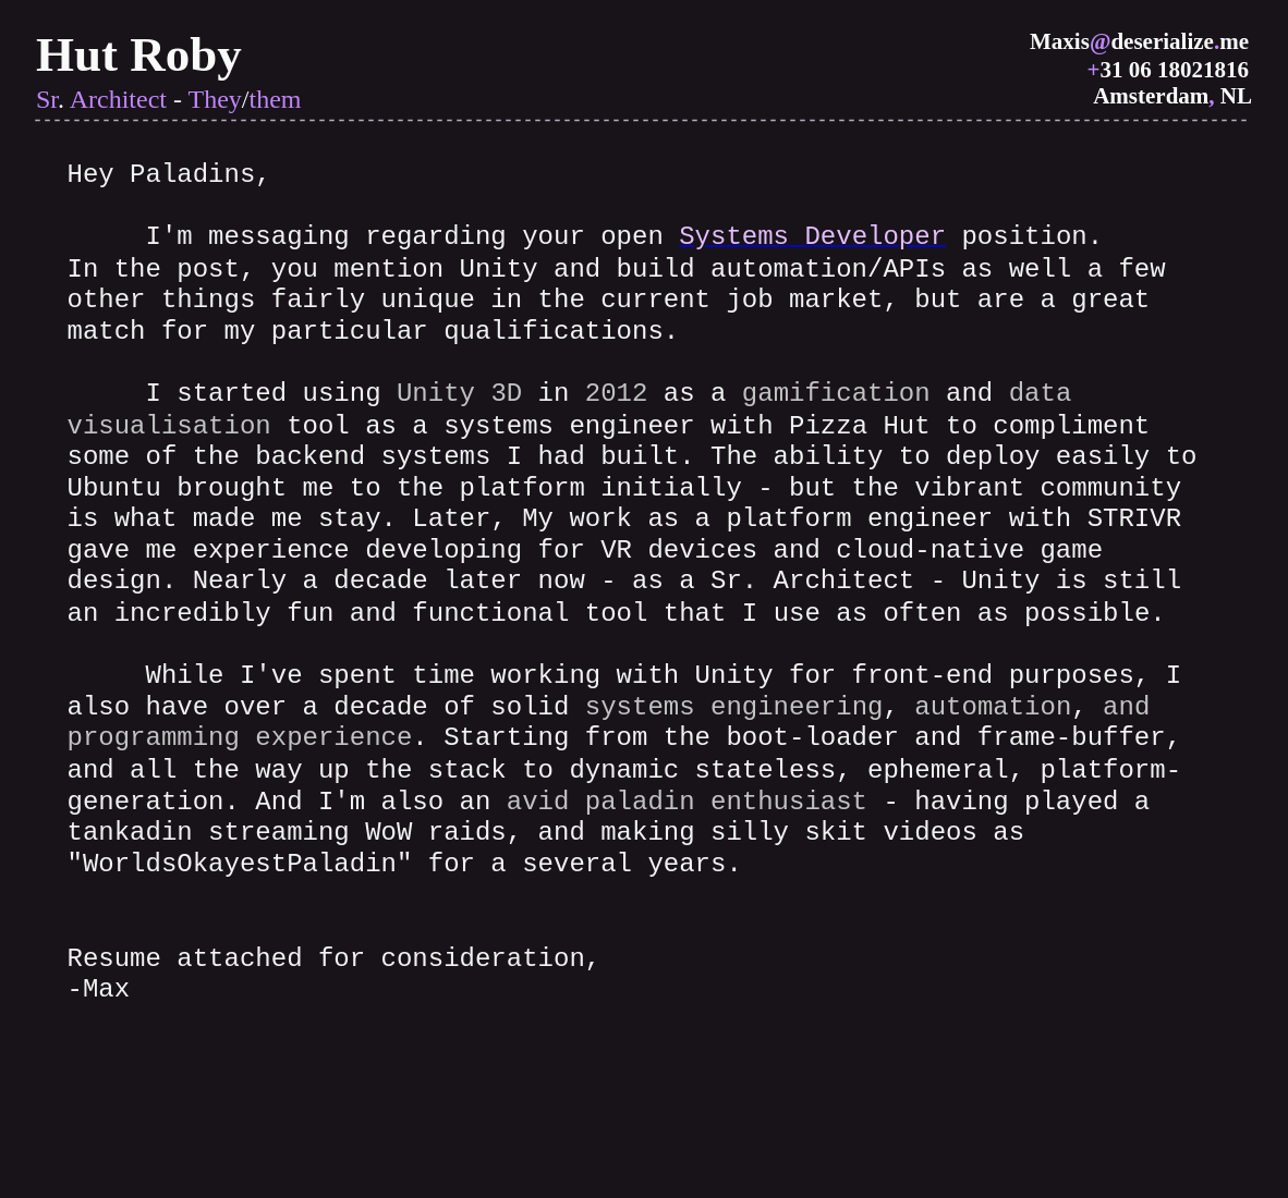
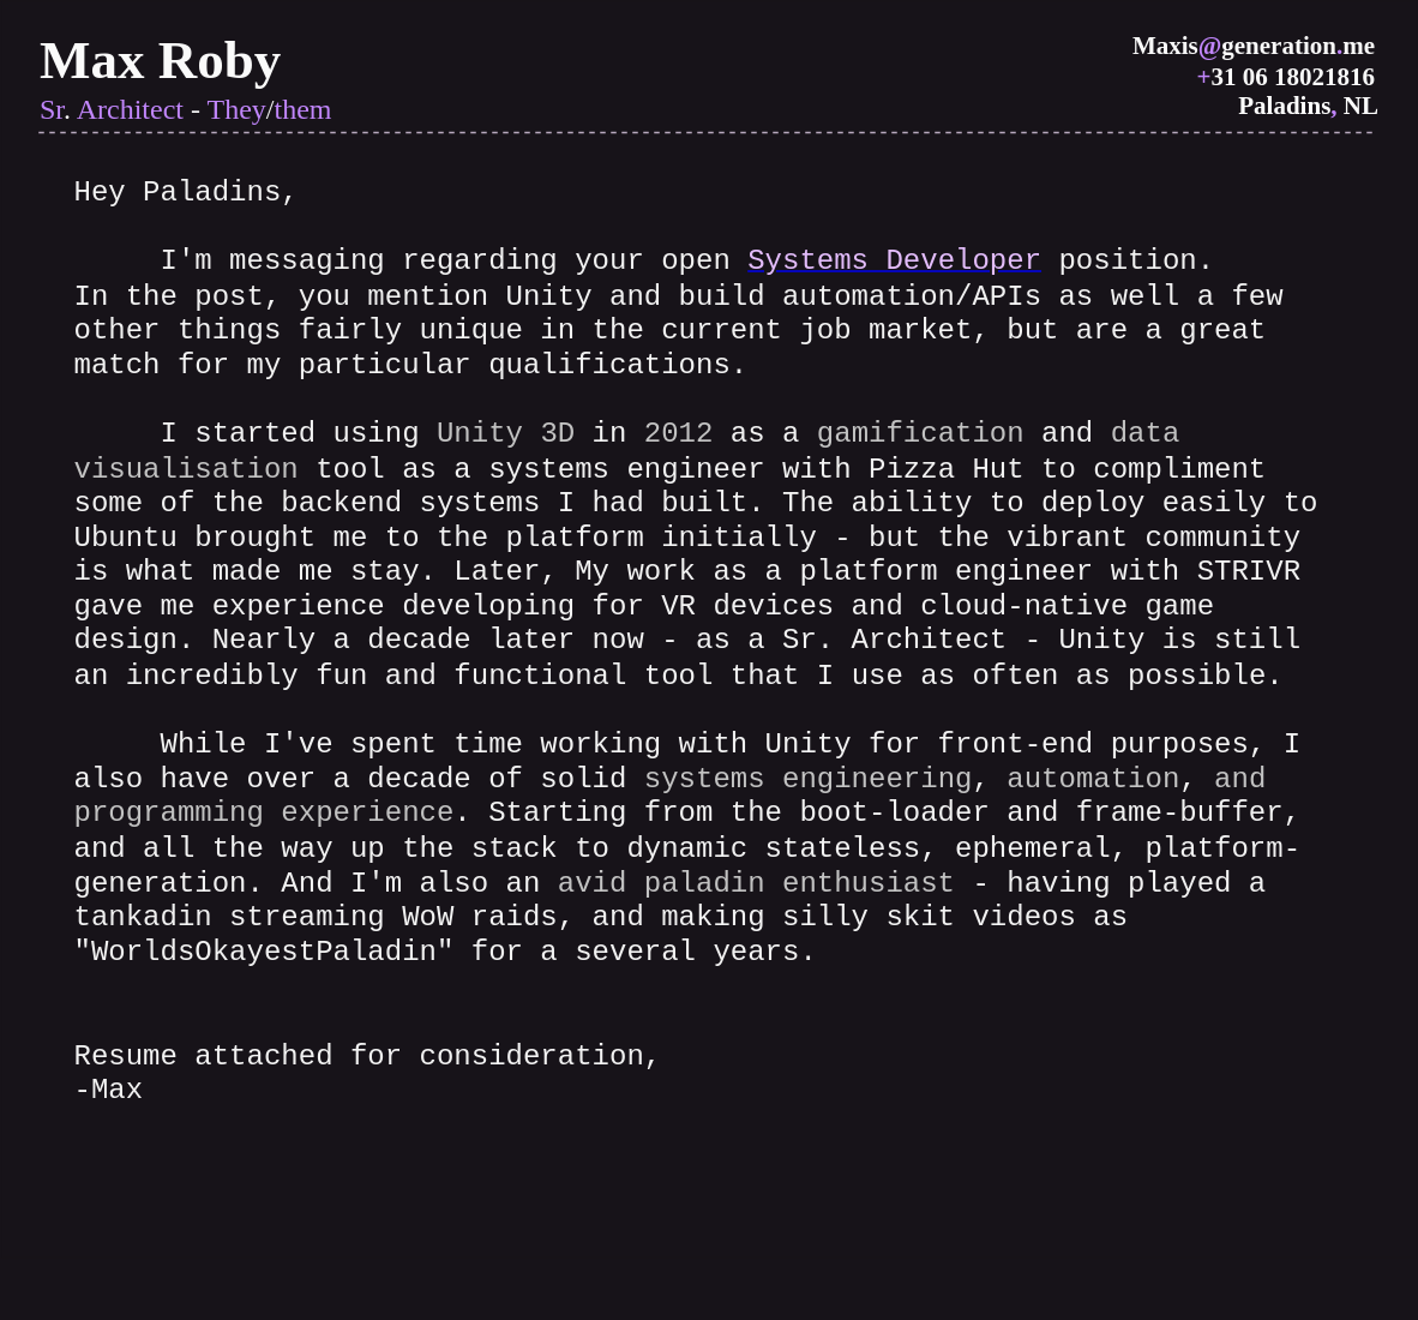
- <mxCell id="4" value="&lt;span style=&quot;font-size: 14px&quot;&gt;Maxis&lt;font color=&quot;#c186fc&quot;&gt;@&lt;/font&gt;deserialize&lt;font color=&quot;#c186fc&quot;&gt;.&lt;/font&gt;me&lt;/span&gt;" style="text;html=1;strokeColor=none;fillColor=none;align=right;verticalAlign=middle;whiteSpace=wrap;rounded=0;labelBackgroundColor=none;fontFamily=Turret Road;      font-family: 'Quicksand', sans-serif;;fontSize=14;fontStyle=1;labelBorderColor=none;spacing=0;spacingTop=-10;fontColor=#FAFAFA;fontSource=https%3A%2F%2Ffonts.googleapis.com%2Fcss%3Ffamily%3DTurret%2BRoad;" parent="1" vertex="1"><mxGeometry x="640.54" y="20" width="123" height="21" as="geometry" /></mxCell>
+ <mxCell id="4" value="&lt;span style=&quot;font-size: 14px&quot;&gt;Maxis&lt;font color=&quot;#c186fc&quot;&gt;@&lt;/font&gt;generation&lt;font color=&quot;#c186fc&quot;&gt;.&lt;/font&gt;me&lt;/span&gt;" style="text;html=1;strokeColor=none;fillColor=none;align=right;verticalAlign=middle;whiteSpace=wrap;rounded=0;labelBackgroundColor=none;fontFamily=Turret Road;      font-family: 'Quicksand', sans-serif;;fontSize=14;fontStyle=1;labelBorderColor=none;spacing=0;spacingTop=-10;fontColor=#FAFAFA;fontSource=https%3A%2F%2Ffonts.googleapis.com%2Fcss%3Ffamily%3DTurret%2BRoad;" parent="1" vertex="1"><mxGeometry x="640.54" y="20" width="123" height="21" as="geometry" /></mxCell>
- <mxCell id="3" value="&lt;font style=&quot;font-size: 30px;&quot;&gt;Hut Roby&lt;/font&gt;" style="text;html=1;strokeColor=none;fillColor=none;align=left;verticalAlign=top;whiteSpace=wrap;rounded=0;labelBackgroundColor=none;fontFamily=Turret Road;      font-family: 'Quicksand', sans-serif;;      font-family: 'Quicksand', sans-serif;;fontSize=30;fontStyle=1;labelBorderColor=none;spacing=0;spacingTop=-10;fontColor=#FAFAFA;fontSource=https%3A%2F%2Ffonts.googleapis.com%2Fcss%3Ffamily%3DTurret%2BRoad;" parent="1" vertex="1"><mxGeometry x="22" y="20" width="145.65" height="18.65" as="geometry" /></mxCell>
+ <mxCell id="3" value="&lt;font style=&quot;font-size: 30px;&quot;&gt;Max Roby&lt;/font&gt;" style="text;html=1;strokeColor=none;fillColor=none;align=left;verticalAlign=top;whiteSpace=wrap;rounded=0;labelBackgroundColor=none;fontFamily=Turret Road;      font-family: 'Quicksand', sans-serif;;      font-family: 'Quicksand', sans-serif;;fontSize=30;fontStyle=1;labelBorderColor=none;spacing=0;spacingTop=-10;fontColor=#FAFAFA;fontSource=https%3A%2F%2Ffonts.googleapis.com%2Fcss%3Ffamily%3DTurret%2BRoad;" parent="1" vertex="1"><mxGeometry x="22" y="20" width="145.65" height="18.65" as="geometry" /></mxCell>
- <mxCell id="6" value="&lt;font&gt;Amsterdam&lt;font color=&quot;#c186fc&quot;&gt;,&lt;/font&gt; NL&lt;/font&gt;" style="text;html=1;strokeColor=none;fillColor=none;align=right;verticalAlign=bottom;whiteSpace=wrap;rounded=0;labelBackgroundColor=none;fontFamily=Turret Road;      font-family: 'Quicksand', sans-serif;;fontSize=14;fontStyle=1;labelBorderColor=none;spacing=0;spacingTop=-10;fontColor=#FFFFFF;fontSource=https%3A%2F%2Ffonts.googleapis.com%2Fcss%3Ffamily%3DTurret%2BRoad;" parent="1" vertex="1"><mxGeometry x="643" y="52" width="123" height="16" as="geometry" /></mxCell>
+ <mxCell id="6" value="&lt;font&gt;Paladins&lt;font color=&quot;#c186fc&quot;&gt;,&lt;/font&gt; NL&lt;/font&gt;" style="text;html=1;strokeColor=none;fillColor=none;align=right;verticalAlign=bottom;whiteSpace=wrap;rounded=0;labelBackgroundColor=none;fontFamily=Turret Road;      font-family: 'Quicksand', sans-serif;;fontSize=14;fontStyle=1;labelBorderColor=none;spacing=0;spacingTop=-10;fontColor=#FFFFFF;fontSource=https%3A%2F%2Ffonts.googleapis.com%2Fcss%3Ffamily%3DTurret%2BRoad;" parent="1" vertex="1"><mxGeometry x="643" y="52" width="123" height="16" as="geometry" /></mxCell>
